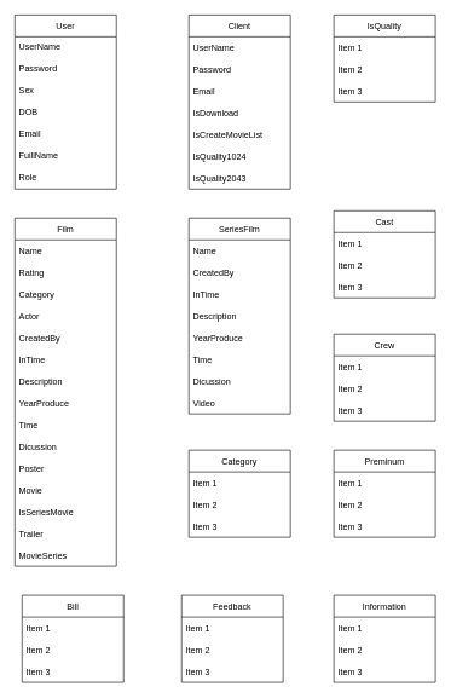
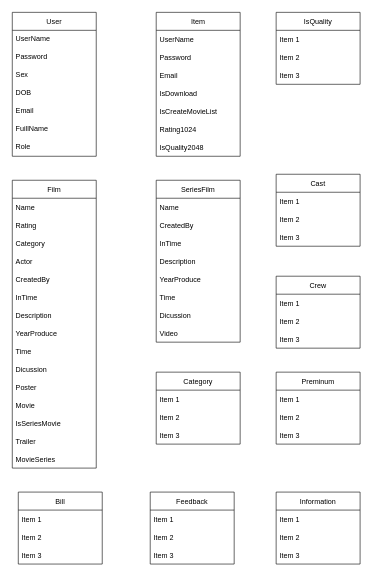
- <mxCell id="30" value="Client" style="swimlane;fontStyle=0;childLayout=stackLayout;horizontal=1;startSize=30;horizontalStack=0;resizeParent=1;resizeParentMax=0;resizeLast=0;collapsible=1;marginBottom=0;" parent="1" vertex="1"><mxGeometry x="260" y="20" width="140" height="240" as="geometry" /></mxCell>
+ <mxCell id="30" value="Item" style="swimlane;fontStyle=0;childLayout=stackLayout;horizontal=1;startSize=30;horizontalStack=0;resizeParent=1;resizeParentMax=0;resizeLast=0;collapsible=1;marginBottom=0;" parent="1" vertex="1"><mxGeometry x="260" y="20" width="140" height="240" as="geometry" /></mxCell>
- <mxCell id="36" value="IsQuality1024" style="text;strokeColor=none;fillColor=none;align=left;verticalAlign=middle;spacingLeft=4;spacingRight=4;overflow=hidden;points=[[0,0.5],[1,0.5]];portConstraint=eastwest;rotatable=0;" vertex="1" parent="30"><mxGeometry y="180" width="140" height="30" as="geometry" /></mxCell>
+ <mxCell id="36" value="Rating1024" style="text;strokeColor=none;fillColor=none;align=left;verticalAlign=middle;spacingLeft=4;spacingRight=4;overflow=hidden;points=[[0,0.5],[1,0.5]];portConstraint=eastwest;rotatable=0;" vertex="1" parent="30"><mxGeometry y="180" width="140" height="30" as="geometry" /></mxCell>
- <mxCell id="37" value="IsQuality2043" style="text;strokeColor=none;fillColor=none;align=left;verticalAlign=middle;spacingLeft=4;spacingRight=4;overflow=hidden;points=[[0,0.5],[1,0.5]];portConstraint=eastwest;rotatable=0;" vertex="1" parent="30"><mxGeometry y="210" width="140" height="30" as="geometry" /></mxCell>
+ <mxCell id="37" value="IsQuality2048" style="text;strokeColor=none;fillColor=none;align=left;verticalAlign=middle;spacingLeft=4;spacingRight=4;overflow=hidden;points=[[0,0.5],[1,0.5]];portConstraint=eastwest;rotatable=0;" vertex="1" parent="30"><mxGeometry y="210" width="140" height="30" as="geometry" /></mxCell>
